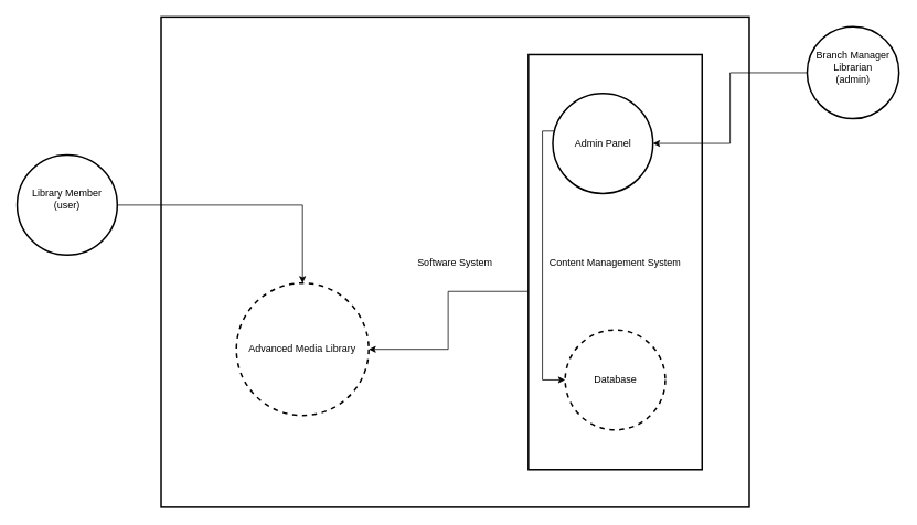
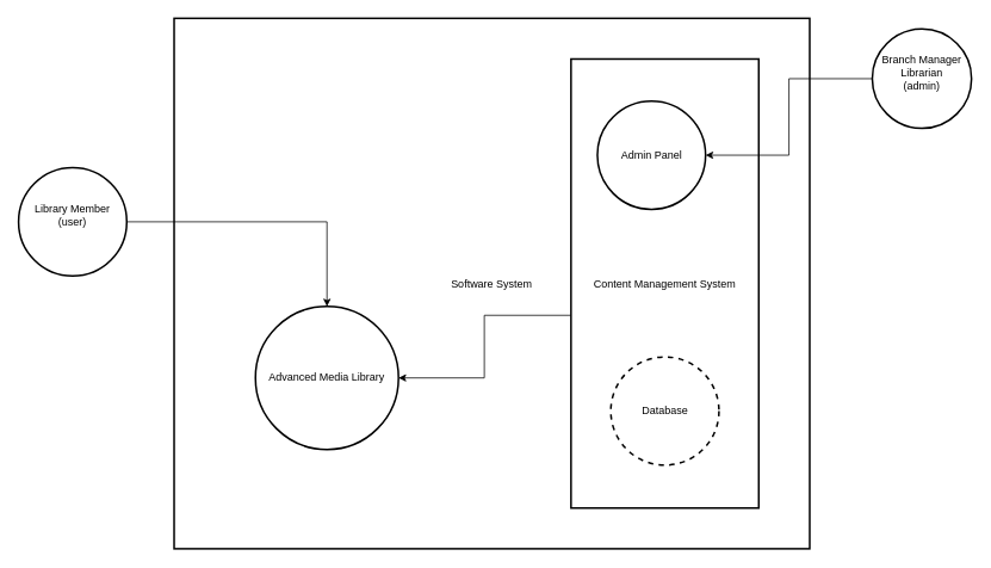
- <mxCell id="6" style="edgeStyle=orthogonalEdgeStyle;rounded=0;orthogonalLoop=1;jettySize=auto;html=1;" edge="1" parent="1" source="7" target="8"><mxGeometry relative="1" as="geometry"><Array as="points"><mxPoint x="655" y="158" /><mxPoint x="655" y="459" /></Array></mxGeometry></mxCell>
- <mxCell id="5" value="Advanced Media Library" style="ellipse;aspect=fixed;strokeWidth=2;whiteSpace=wrap;dashed=1;" parent="1" vertex="1"><mxGeometry x="285" y="342" width="160" height="160" as="geometry" /></mxCell>
+ <mxCell id="5" value="Advanced Media Library" style="ellipse;aspect=fixed;strokeWidth=2;whiteSpace=wrap;" parent="1" vertex="1"><mxGeometry x="285" y="342" width="160" height="160" as="geometry" /></mxCell>
